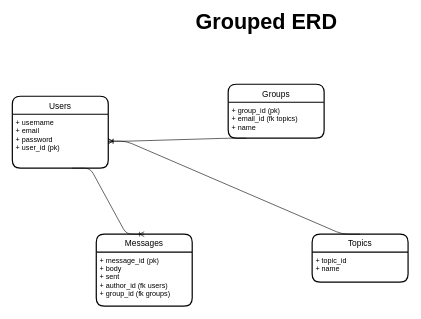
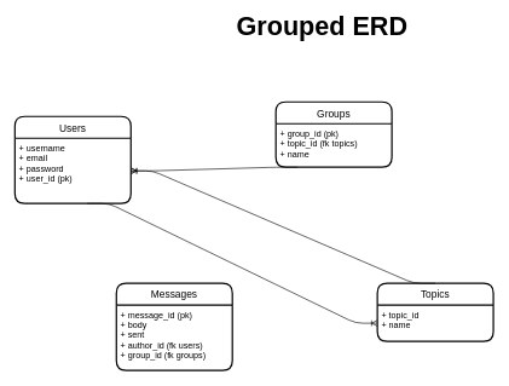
- <mxCell id="8" value="+ group_id (pk)&#10;+ email_id (fk topics)&#10;+ name" style="align=left;strokeColor=none;fillColor=none;spacingLeft=4;fontSize=12;verticalAlign=top;resizable=0;rotatable=0;part=1;" vertex="1" parent="7"><mxGeometry y="30" width="160" height="60" as="geometry" /></mxCell>
+ <mxCell id="8" value="+ group_id (pk)&#10;+ topic_id (fk topics)&#10;+ name" style="align=left;strokeColor=none;fillColor=none;spacingLeft=4;fontSize=12;verticalAlign=top;resizable=0;rotatable=0;part=1;" vertex="1" parent="7"><mxGeometry y="30" width="160" height="60" as="geometry" /></mxCell>
- <mxCell id="11" value="" style="edgeStyle=entityRelationEdgeStyle;fontSize=12;html=1;endArrow=ERoneToMany;exitX=0.625;exitY=1;exitDx=0;exitDy=0;exitPerimeter=0;entryX=0.5;entryY=0;entryDx=0;entryDy=0;" edge="1" parent="1" source="4" target="5"><mxGeometry width="100" height="100" relative="1" as="geometry"><mxPoint x="160" y="330" as="sourcePoint" /><mxPoint x="260" y="230" as="targetPoint" /></mxGeometry></mxCell>
+ <mxCell id="11" value="" style="edgeStyle=entityRelationEdgeStyle;fontSize=12;html=1;endArrow=ERoneToMany;exitX=0.625;exitY=1;exitDx=0;exitDy=0;exitPerimeter=0;" edge="1" parent="1" source="4" target="10"><mxGeometry width="100" height="100" relative="1" as="geometry"><mxPoint x="160" y="330" as="sourcePoint" /><mxPoint x="260" y="230" as="targetPoint" /></mxGeometry></mxCell>
